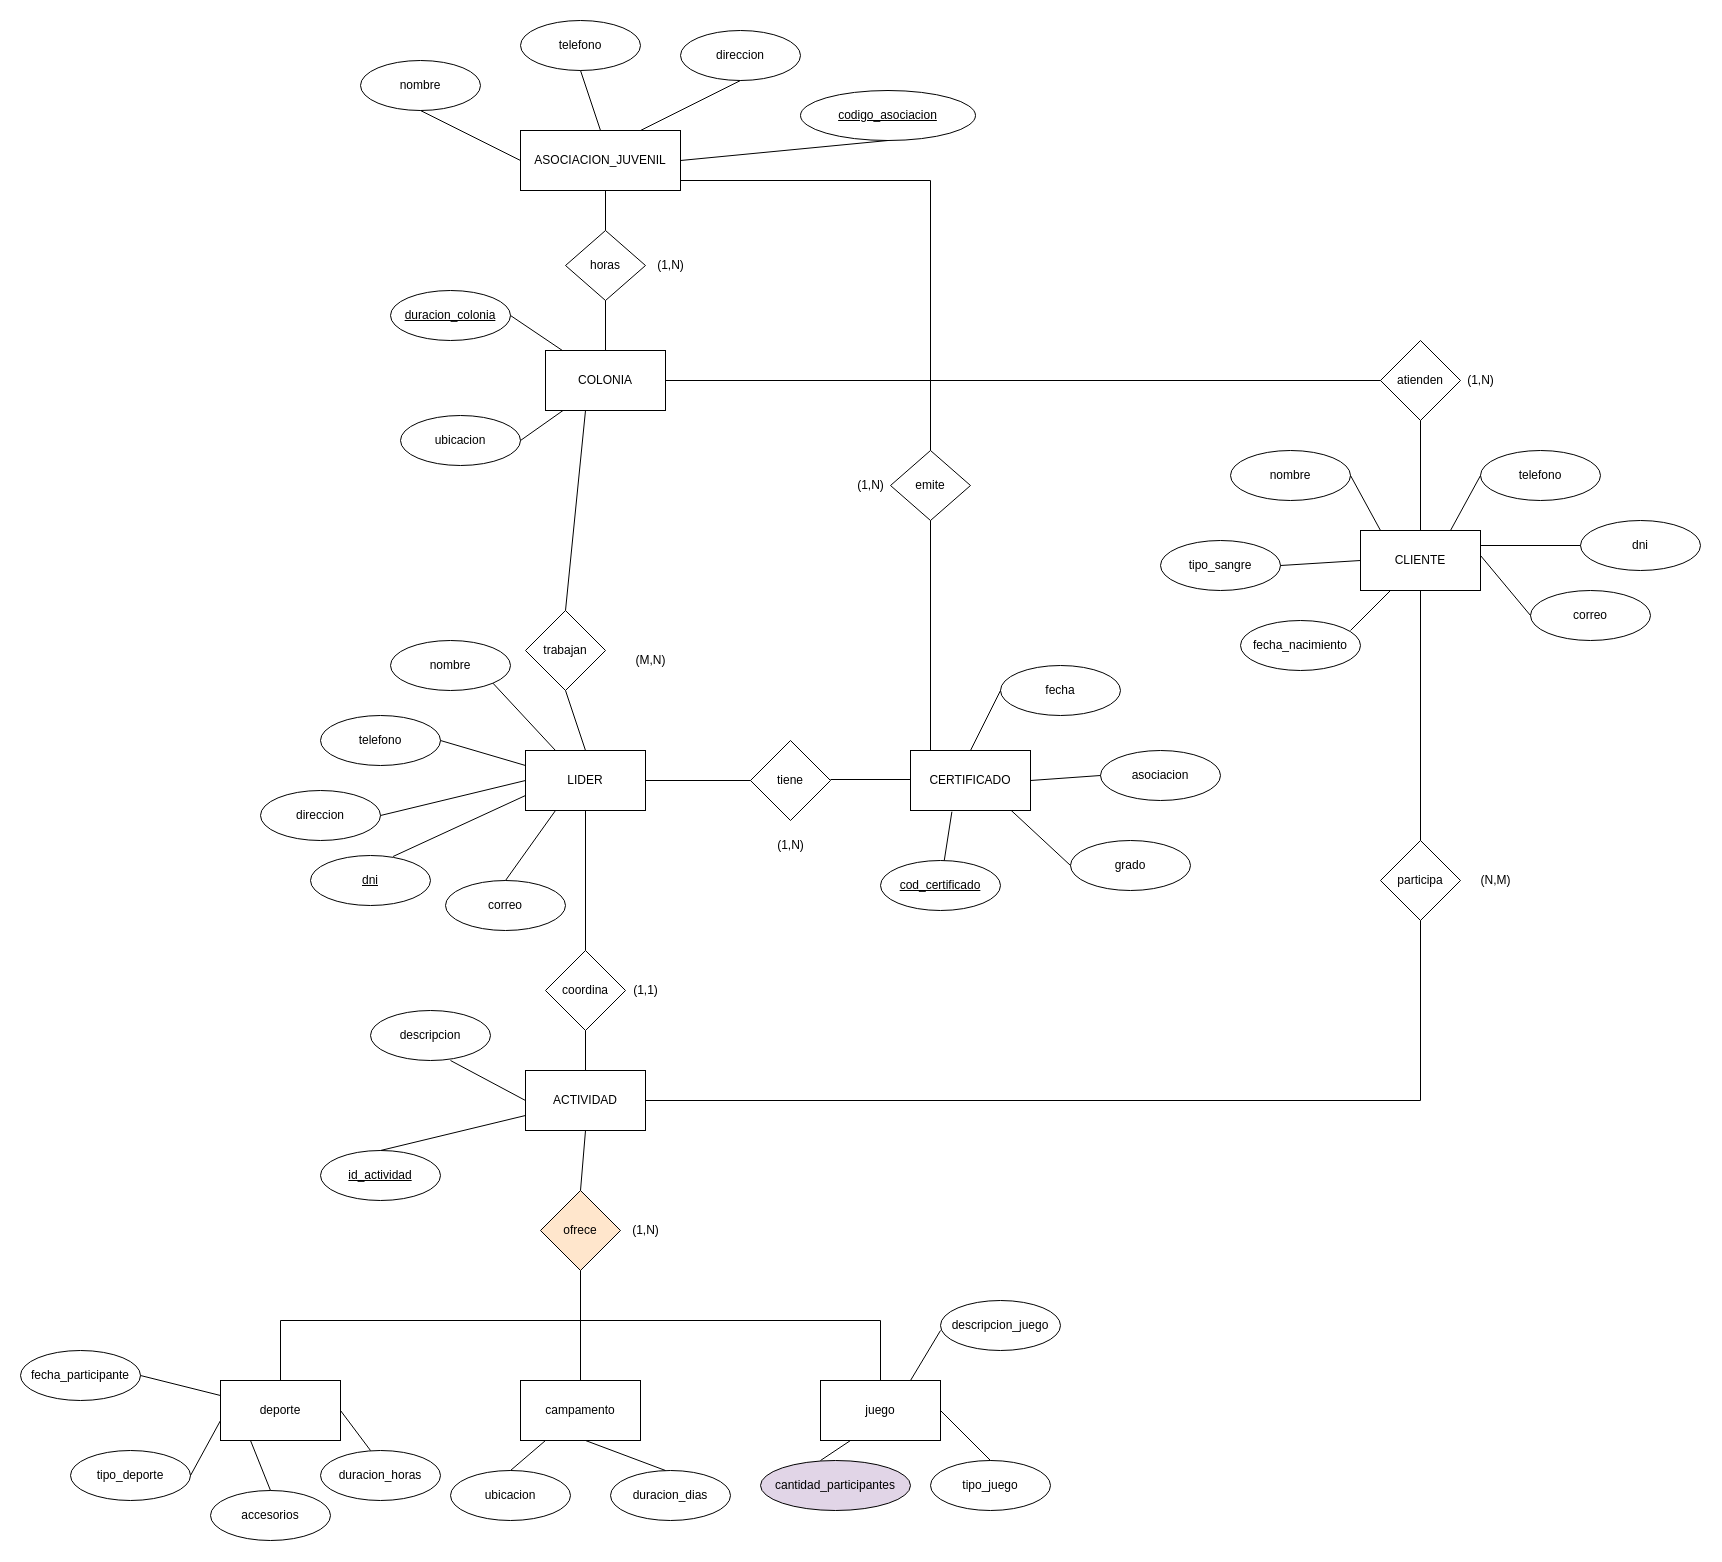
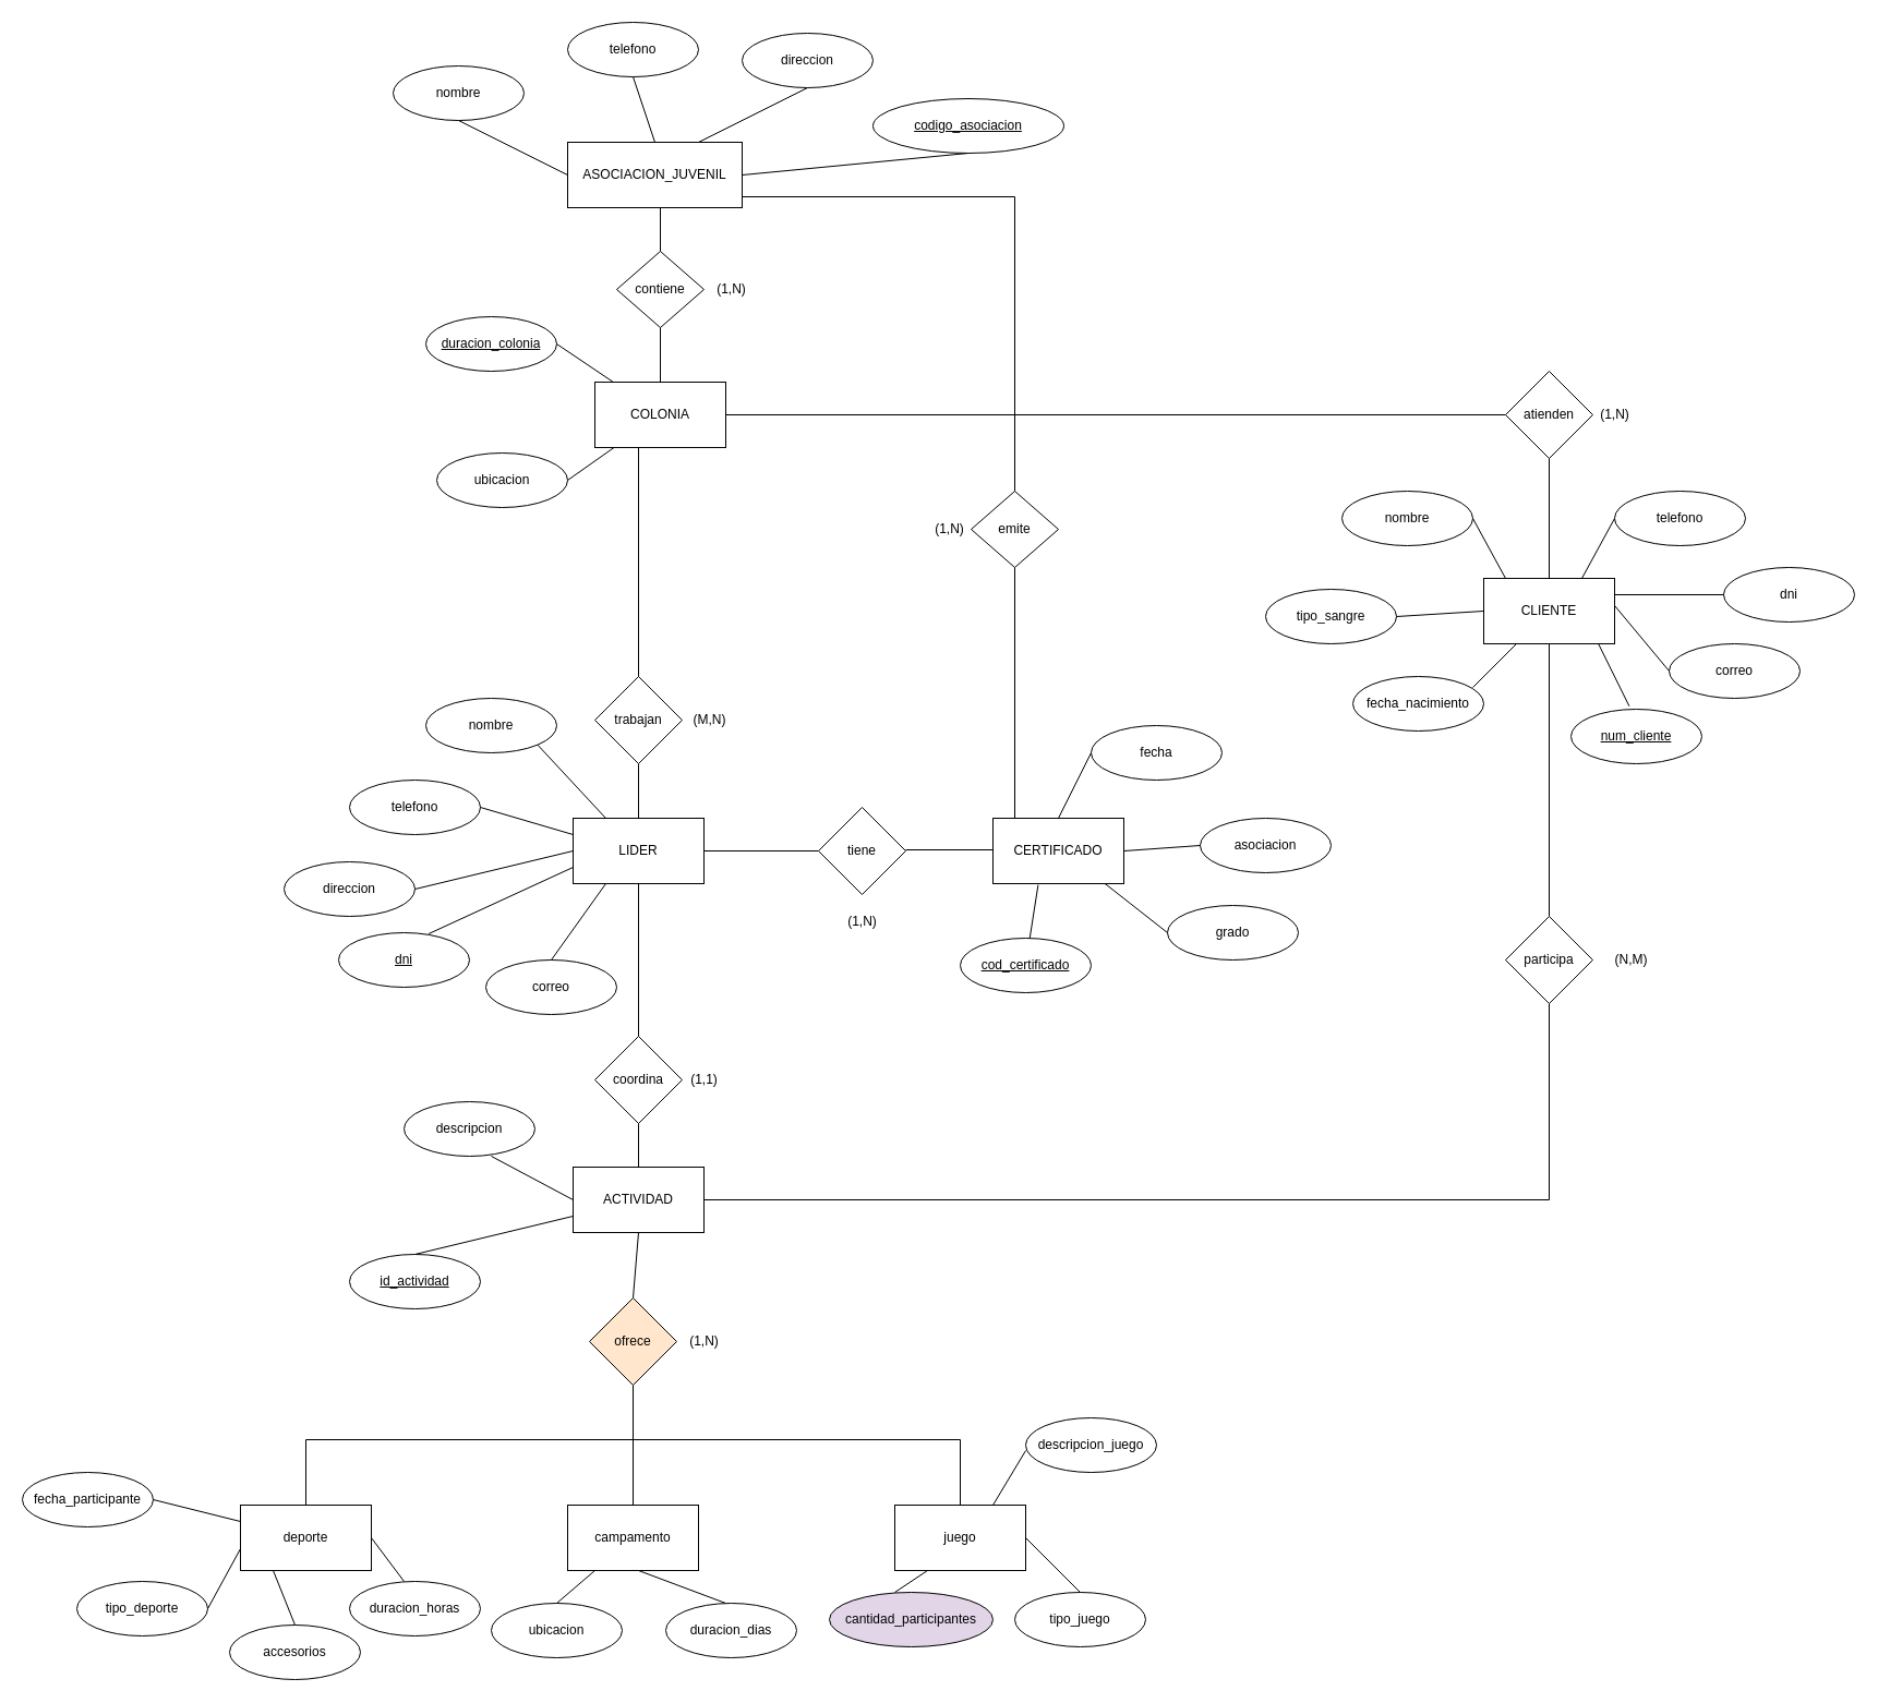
- <mxCell id="2" value="horas" style="rhombus;whiteSpace=wrap;html=1;" parent="1" vertex="1"><mxGeometry x="565" y="230" width="80" height="70" as="geometry" /></mxCell>
+ <mxCell id="2" value="contiene" style="rhombus;whiteSpace=wrap;html=1;" parent="1" vertex="1"><mxGeometry x="565" y="230" width="80" height="70" as="geometry" /></mxCell>
+ <mxCell id="91" value="" style="endArrow=none;html=1;rounded=0;entryX=0.445;entryY=-0.056;entryDx=0;entryDy=0;exitX=0.878;exitY=1.007;exitDx=0;exitDy=0;exitPerimeter=0;entryPerimeter=0;" parent="1" source="34" target="47" edge="1"><mxGeometry width="50" height="50" relative="1" as="geometry"><mxPoint x="1490" y="565" as="sourcePoint" /><mxPoint x="1540" y="625" as="targetPoint" /></mxGeometry></mxCell>
- <mxCell id="14" value="trabajan" style="rhombus;whiteSpace=wrap;html=1;" parent="1" vertex="1"><mxGeometry x="525" y="610" width="80" height="80" as="geometry" /></mxCell>
+ <mxCell id="14" value="trabajan" style="rhombus;whiteSpace=wrap;html=1;" parent="1" vertex="1"><mxGeometry x="545" y="620" width="80" height="80" as="geometry" /></mxCell>
+ <mxCell id="47" value="&lt;u&gt;num_cliente&lt;/u&gt;" style="ellipse;whiteSpace=wrap;html=1;" parent="1" vertex="1"><mxGeometry x="1440" y="650" width="120" height="50" as="geometry" /></mxCell>
- <mxCell id="42" value="grado" style="ellipse;whiteSpace=wrap;html=1;" parent="1" vertex="1"><mxGeometry x="1070" y="840" width="120" height="50" as="geometry" /></mxCell>
+ <mxCell id="42" value="grado" style="ellipse;whiteSpace=wrap;html=1;" parent="1" vertex="1"><mxGeometry x="1070" y="830" width="120" height="50" as="geometry" /></mxCell>
